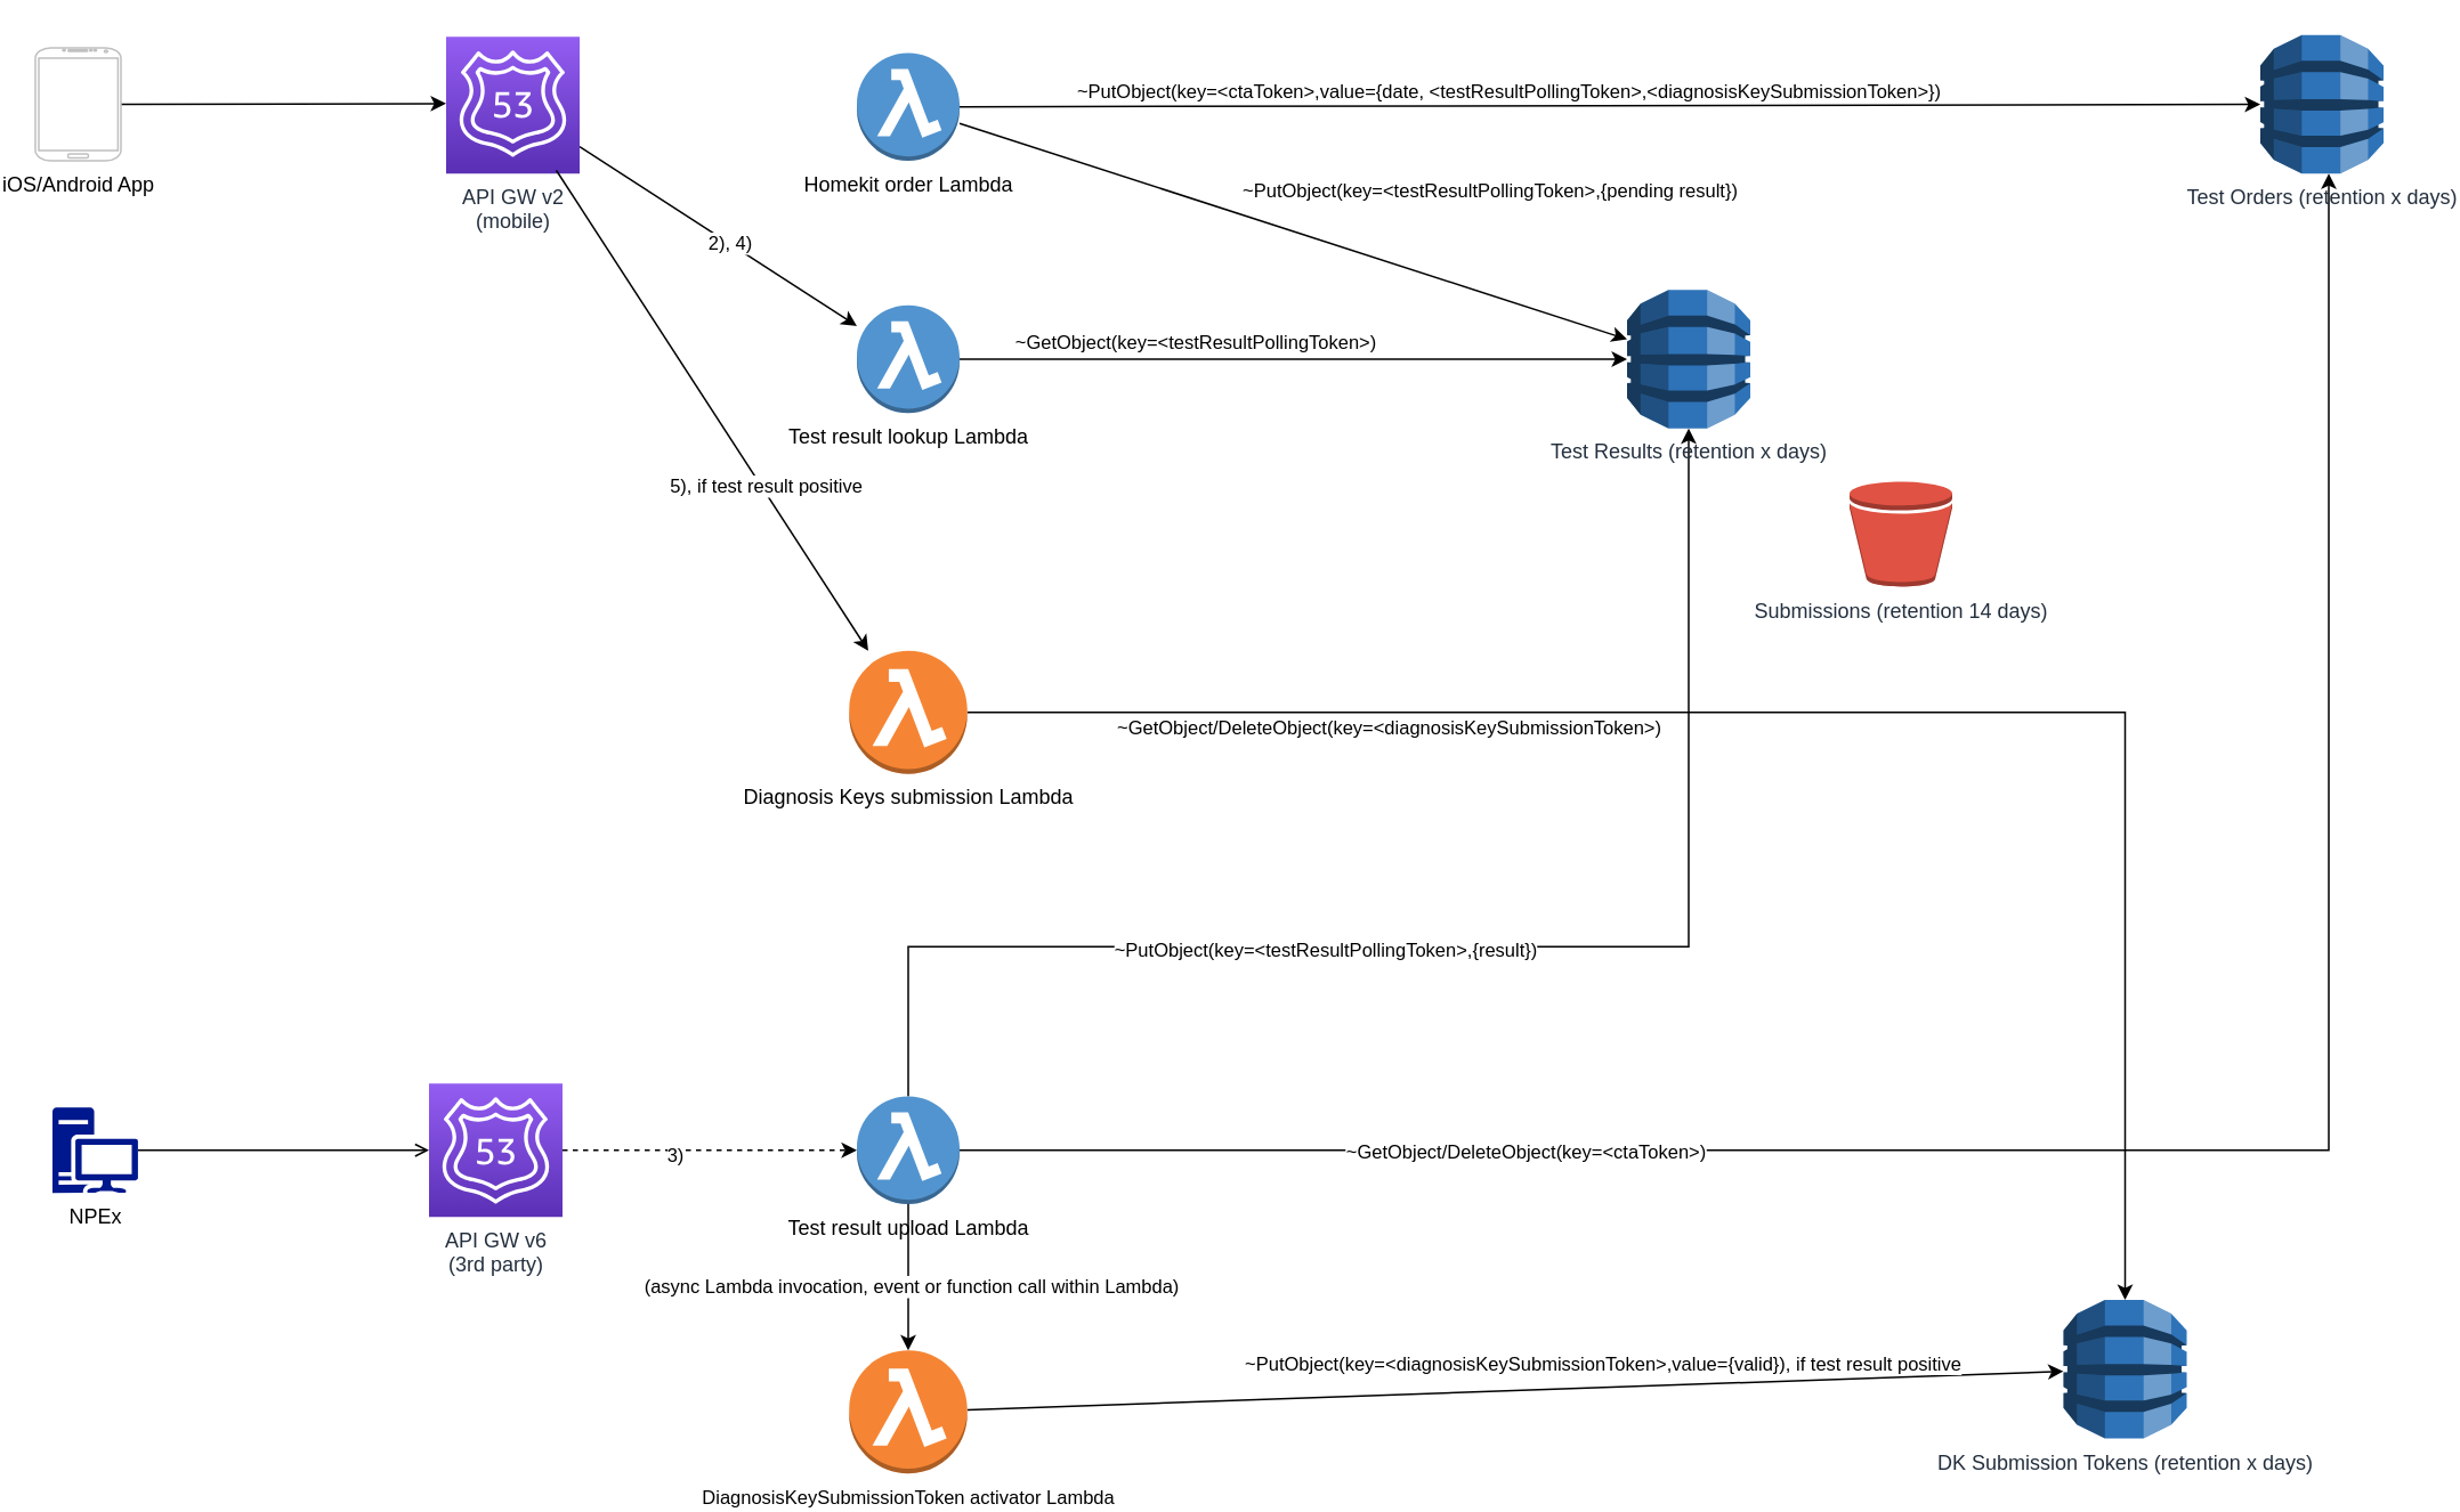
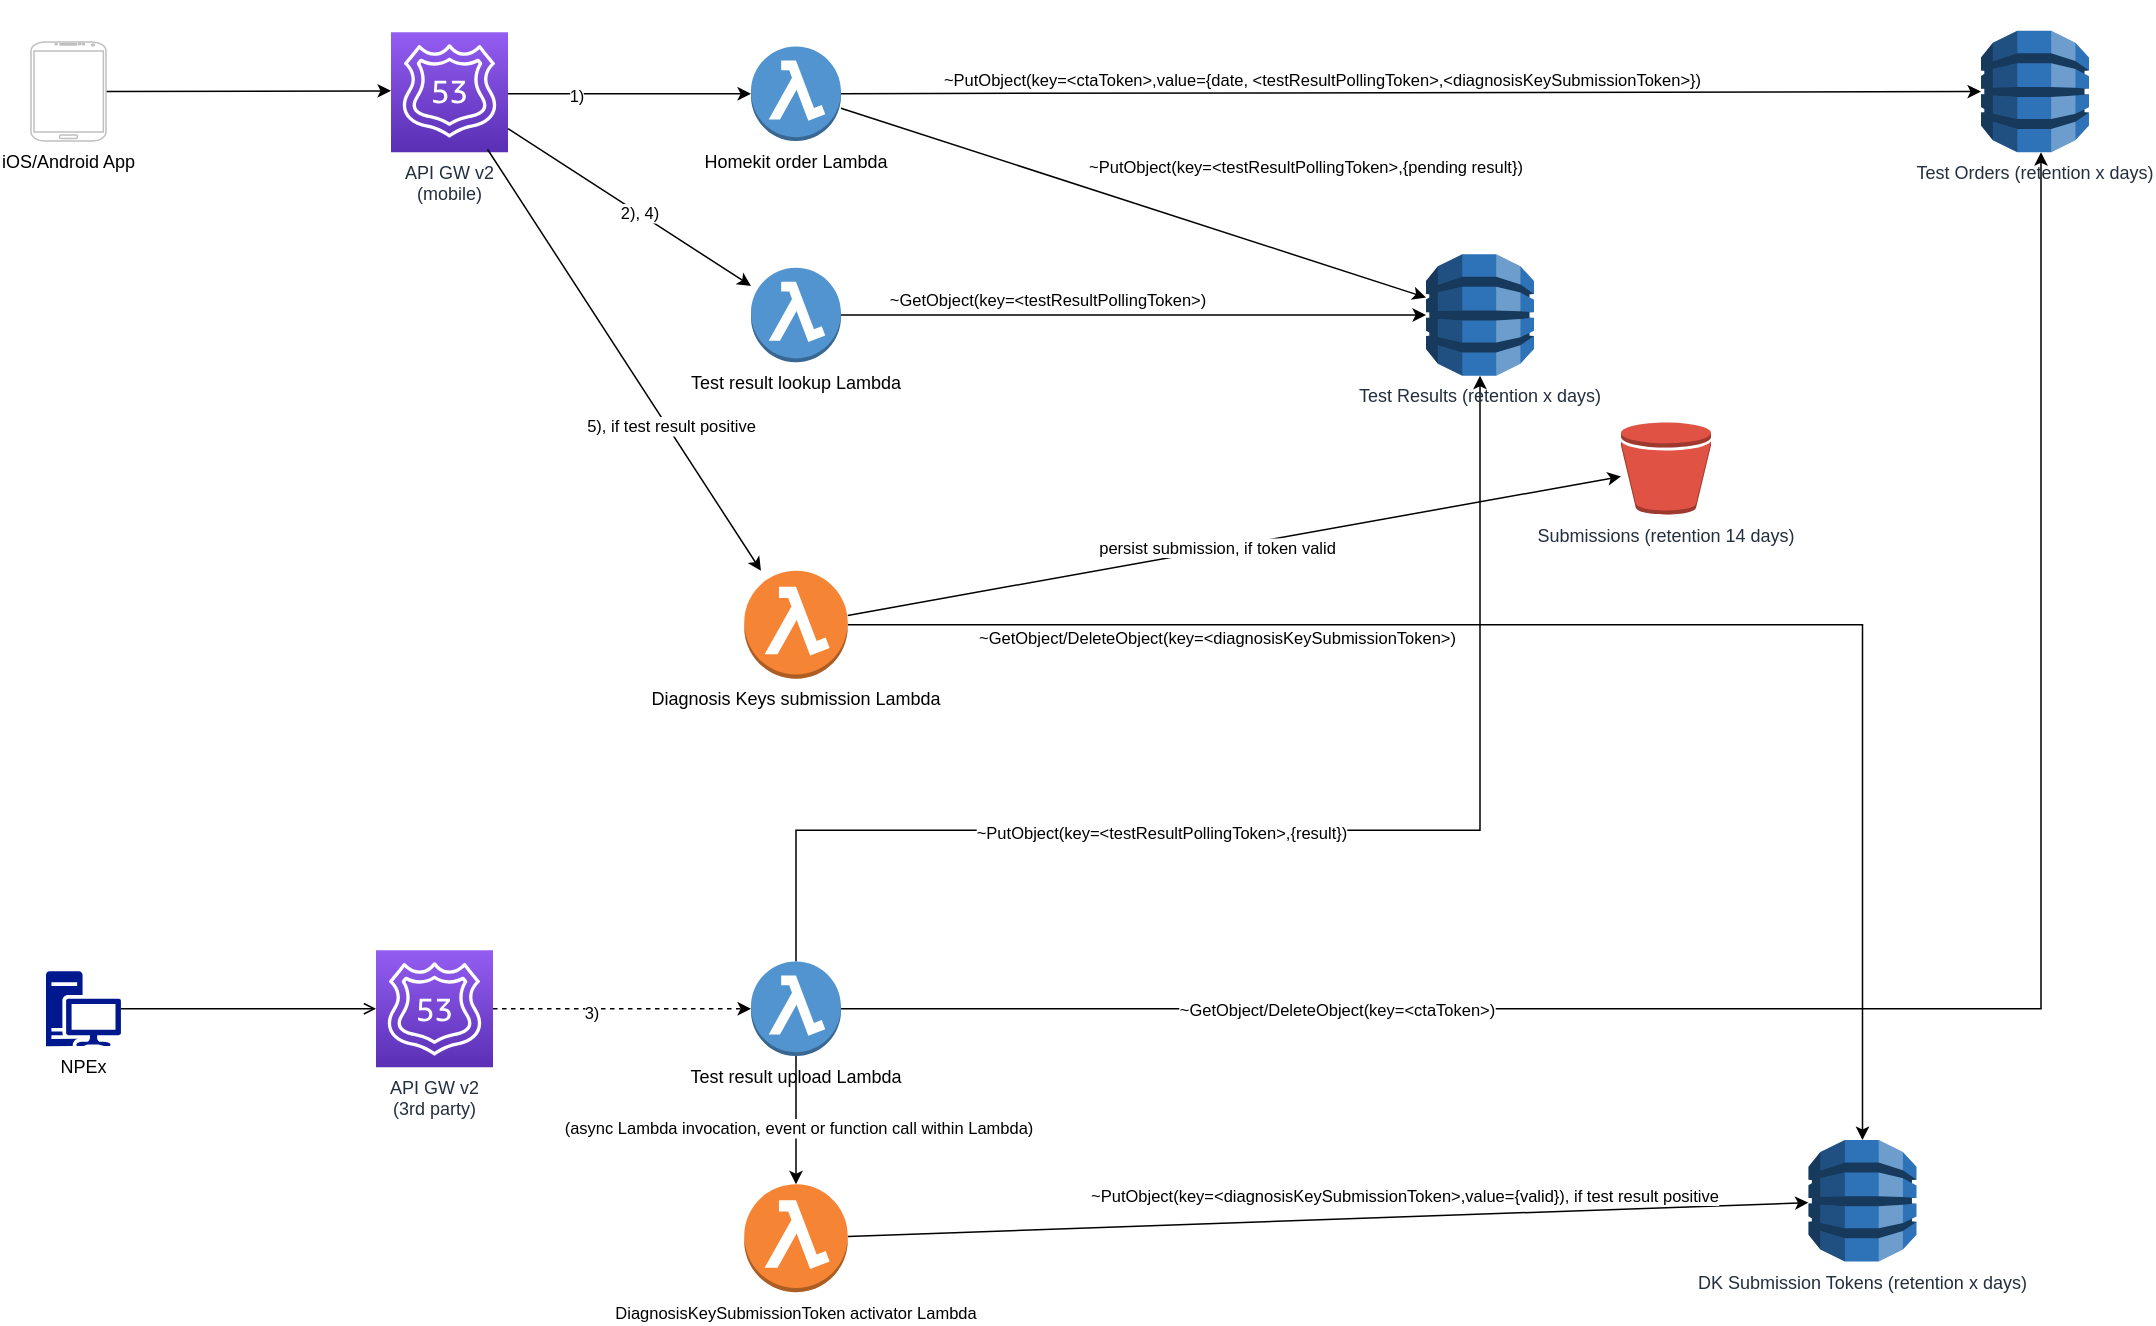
+ <mxCell id="2" style="edgeStyle=orthogonalEdgeStyle;rounded=0;orthogonalLoop=1;jettySize=auto;html=1;" parent="1" source="4" target="9" edge="1"><mxGeometry relative="1" as="geometry" /></mxCell>
+ <mxCell id="3" value="1)" style="edgeLabel;html=1;align=center;verticalAlign=middle;resizable=0;points=[];" parent="2" vertex="1" connectable="0"><mxGeometry x="-0.444" y="-1" relative="1" as="geometry"><mxPoint as="offset" /></mxGeometry></mxCell>
+ <mxCell id="34" style="rounded=0;orthogonalLoop=1;jettySize=auto;elbow=vertical;html=1;" parent="1" source="38" target="40" edge="1"><mxGeometry relative="1" as="geometry" /></mxCell>
+ <mxCell id="35" value="persist submission, if token valid" style="edgeLabel;html=1;align=center;verticalAlign=middle;resizable=0;points=[];" parent="34" vertex="1" connectable="0"><mxGeometry x="-0.047" y="1" relative="1" as="geometry"><mxPoint as="offset" /></mxGeometry></mxCell>
- <mxCell id="24" value="API GW v6&lt;br&gt;(3rd party)" style="outlineConnect=0;fontColor=#232F3E;gradientColor=#945DF2;gradientDirection=north;fillColor=#5A30B5;strokeColor=#ffffff;dashed=0;verticalLabelPosition=bottom;verticalAlign=top;align=center;html=1;fontSize=12;fontStyle=0;aspect=fixed;shape=mxgraph.aws4.resourceIcon;resIcon=mxgraph.aws4.route_53;" parent="1" vertex="1"><mxGeometry x="250" y="633" width="78" height="78" as="geometry" /></mxCell>
+ <mxCell id="24" value="API GW v2&lt;br&gt;(3rd party)" style="outlineConnect=0;fontColor=#232F3E;gradientColor=#945DF2;gradientDirection=north;fillColor=#5A30B5;strokeColor=#ffffff;dashed=0;verticalLabelPosition=bottom;verticalAlign=top;align=center;html=1;fontSize=12;fontStyle=0;aspect=fixed;shape=mxgraph.aws4.resourceIcon;resIcon=mxgraph.aws4.route_53;" parent="1" vertex="1"><mxGeometry x="250" y="633" width="78" height="78" as="geometry" /></mxCell>
